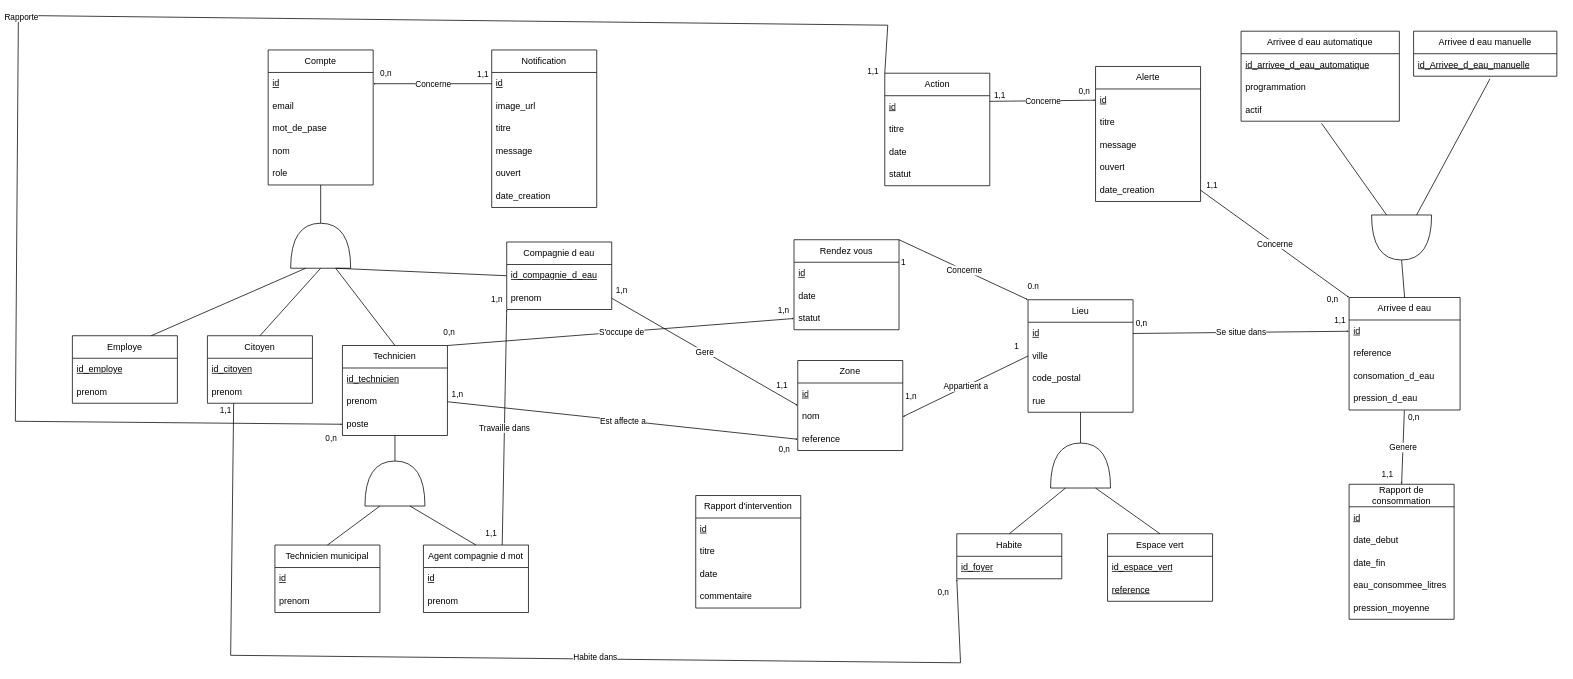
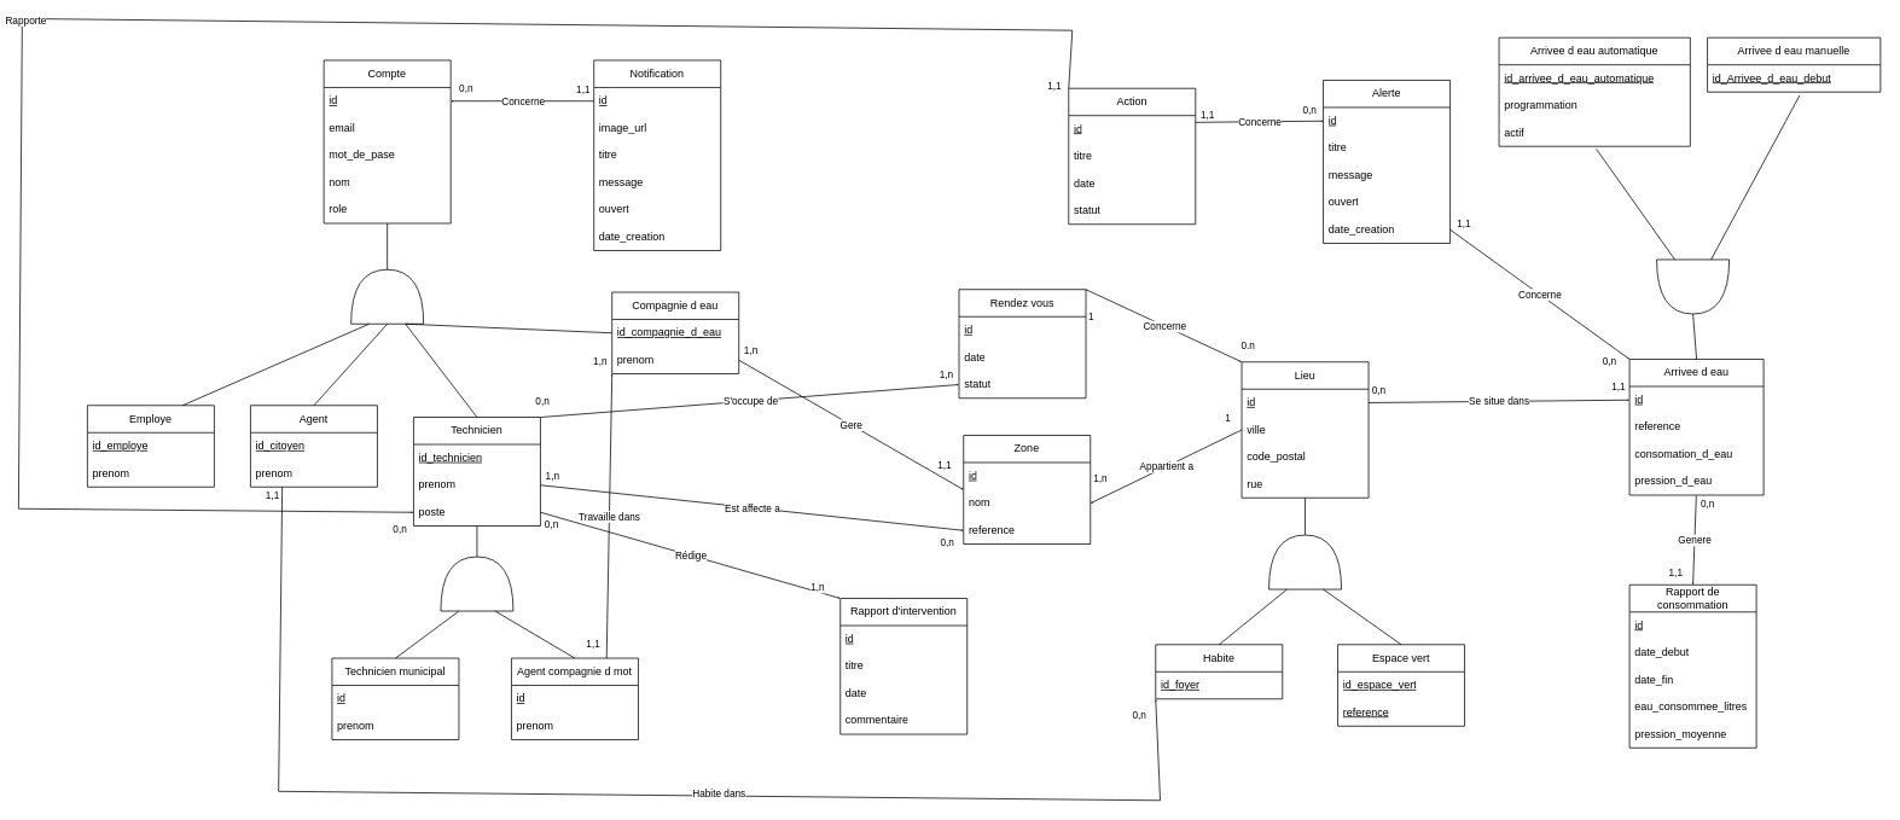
- <mxCell id="137" value="id_Arrivee_d_eau_manuelle" style="text;strokeColor=none;fillColor=none;align=left;verticalAlign=middle;spacingLeft=4;spacingRight=4;overflow=hidden;points=[[0,0.5],[1,0.5]];portConstraint=eastwest;rotatable=0;whiteSpace=wrap;html=1;fontStyle=4" parent="136" vertex="1"><mxGeometry y="30" width="191" height="30" as="geometry" /></mxCell>
+ <mxCell id="137" value="id_Arrivee_d_eau_debut" style="text;strokeColor=none;fillColor=none;align=left;verticalAlign=middle;spacingLeft=4;spacingRight=4;overflow=hidden;points=[[0,0.5],[1,0.5]];portConstraint=eastwest;rotatable=0;whiteSpace=wrap;html=1;fontStyle=4" parent="136" vertex="1"><mxGeometry y="30" width="191" height="30" as="geometry" /></mxCell>
- <mxCell id="13" value="Citoyen" style="swimlane;fontStyle=0;childLayout=stackLayout;horizontal=1;startSize=30;horizontalStack=0;resizeParent=1;resizeParentMax=0;resizeLast=0;collapsible=1;marginBottom=0;whiteSpace=wrap;html=1;" parent="1" vertex="1"><mxGeometry x="276" y="447" width="140" height="90" as="geometry" /></mxCell>
+ <mxCell id="13" value="Agent" style="swimlane;fontStyle=0;childLayout=stackLayout;horizontal=1;startSize=30;horizontalStack=0;resizeParent=1;resizeParentMax=0;resizeLast=0;collapsible=1;marginBottom=0;whiteSpace=wrap;html=1;" parent="1" vertex="1"><mxGeometry x="276" y="447" width="140" height="90" as="geometry" /></mxCell>
+ <mxCell id="57" value="" style="endArrow=classic;html=1;rounded=0;exitX=1;exitY=0.5;exitDx=0;exitDy=0;entryX=0;entryY=0;entryDx=0;entryDy=0;endSize=0;" parent="1" source="23" target="52" edge="1"><mxGeometry relative="1" as="geometry"><mxPoint x="631" y="565" as="sourcePoint" /><mxPoint x="922" y="631" as="targetPoint" /></mxGeometry></mxCell>
+ <mxCell id="58" value="Rédige" style="edgeLabel;resizable=0;html=1;;align=center;verticalAlign=middle;" parent="57" connectable="0" vertex="1"><mxGeometry relative="1" as="geometry" /></mxCell>
+ <mxCell id="59" value="0,n" style="edgeLabel;resizable=0;html=1;;align=left;verticalAlign=bottom;" parent="57" connectable="0" vertex="1"><mxGeometry x="-1" relative="1" as="geometry"><mxPoint x="3" y="22" as="offset" /></mxGeometry></mxCell>
+ <mxCell id="60" value="1,n" style="edgeLabel;resizable=0;html=1;;align=right;verticalAlign=bottom;" parent="57" connectable="0" vertex="1"><mxGeometry x="1" relative="1" as="geometry"><mxPoint x="-17" y="-4" as="offset" /></mxGeometry></mxCell>
